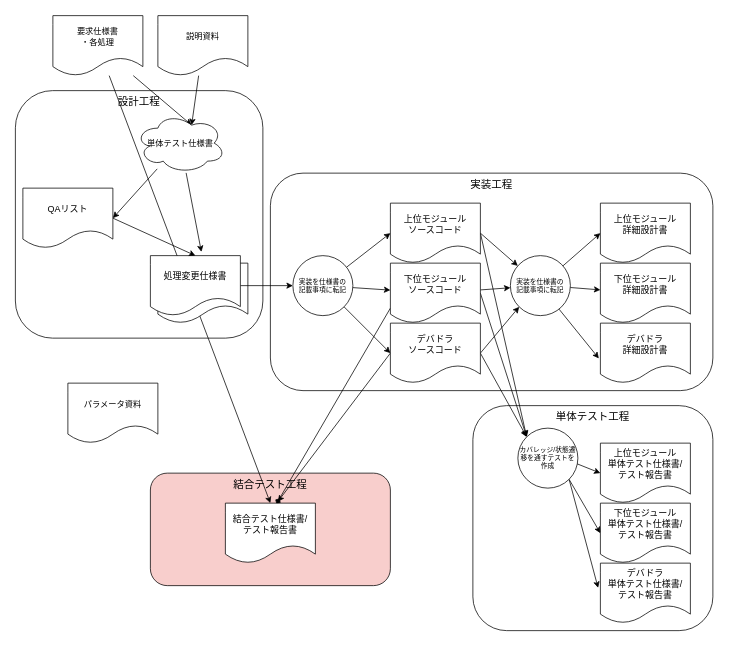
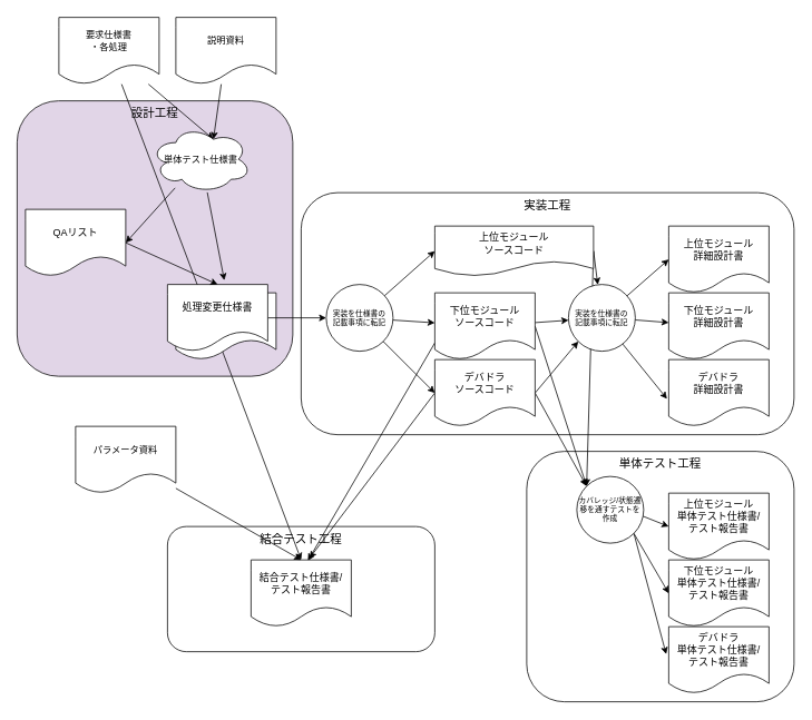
- <mxCell id="5" value="&lt;font style=&quot;font-size: 14px&quot;&gt;設計工程&lt;/font&gt;" style="rounded=1;whiteSpace=wrap;html=1;fontSize=11;align=center;verticalAlign=top;" parent="1" vertex="1"><mxGeometry x="20" y="120" width="330" height="330" as="geometry" /></mxCell>
+ <mxCell id="5" value="&lt;font style=&quot;font-size: 14px&quot;&gt;設計工程&lt;/font&gt;" style="rounded=1;whiteSpace=wrap;html=1;fontSize=11;align=center;verticalAlign=top;fillColor=#e1d5e7;" parent="1" vertex="1"><mxGeometry x="20" y="120" width="330" height="330" as="geometry" /></mxCell>
- <mxCell id="19" value="上位モジュール&lt;br&gt;ソースコード" style="shape=document;whiteSpace=wrap;html=1;boundedLbl=1;" parent="1" vertex="1"><mxGeometry x="520" y="270" width="120" height="80" as="geometry" /></mxCell>
+ <mxCell id="19" value="上位モジュール&lt;br&gt;ソースコード" style="shape=document;whiteSpace=wrap;html=1;boundedLbl=1;" parent="1" vertex="1"><mxGeometry x="520" y="270" width="190" height="60" as="geometry" /></mxCell>
+ <mxCell id="49" style="edgeStyle=none;html=1;entryX=0.5;entryY=0;entryDx=0;entryDy=0;fontSize=14;" parent="1" source="50" target="43" edge="1"><mxGeometry relative="1" as="geometry" /></mxCell>
- <mxCell id="2" value="&lt;span style=&quot;font-size: 14px&quot;&gt;結合テスト工程&lt;/span&gt;" style="rounded=1;whiteSpace=wrap;html=1;fontSize=11;align=center;verticalAlign=top;fillColor=#f8cecc;" parent="1" vertex="1"><mxGeometry x="200" y="630" width="320" height="150" as="geometry" /></mxCell>
+ <mxCell id="2" value="&lt;span style=&quot;font-size: 14px&quot;&gt;結合テスト工程&lt;/span&gt;" style="rounded=1;whiteSpace=wrap;html=1;fontSize=11;align=center;verticalAlign=top;" parent="1" vertex="1"><mxGeometry x="200" y="630" width="320" height="150" as="geometry" /></mxCell>
- <mxCell id="22" style="edgeStyle=none;html=1;entryX=0.567;entryY=0.013;entryDx=0;entryDy=0;entryPerimeter=0;fontSize=14;exitX=0;exitY=0.75;exitDx=0;exitDy=0;endArrow=diamond;" parent="1" source="23" target="43" edge="1"><mxGeometry relative="1" as="geometry" /></mxCell>
+ <mxCell id="22" style="edgeStyle=none;html=1;entryX=0.567;entryY=0.013;entryDx=0;entryDy=0;entryPerimeter=0;fontSize=14;exitX=0;exitY=0.75;exitDx=0;exitDy=0;" parent="1" source="23" target="43" edge="1"><mxGeometry relative="1" as="geometry" /></mxCell>
